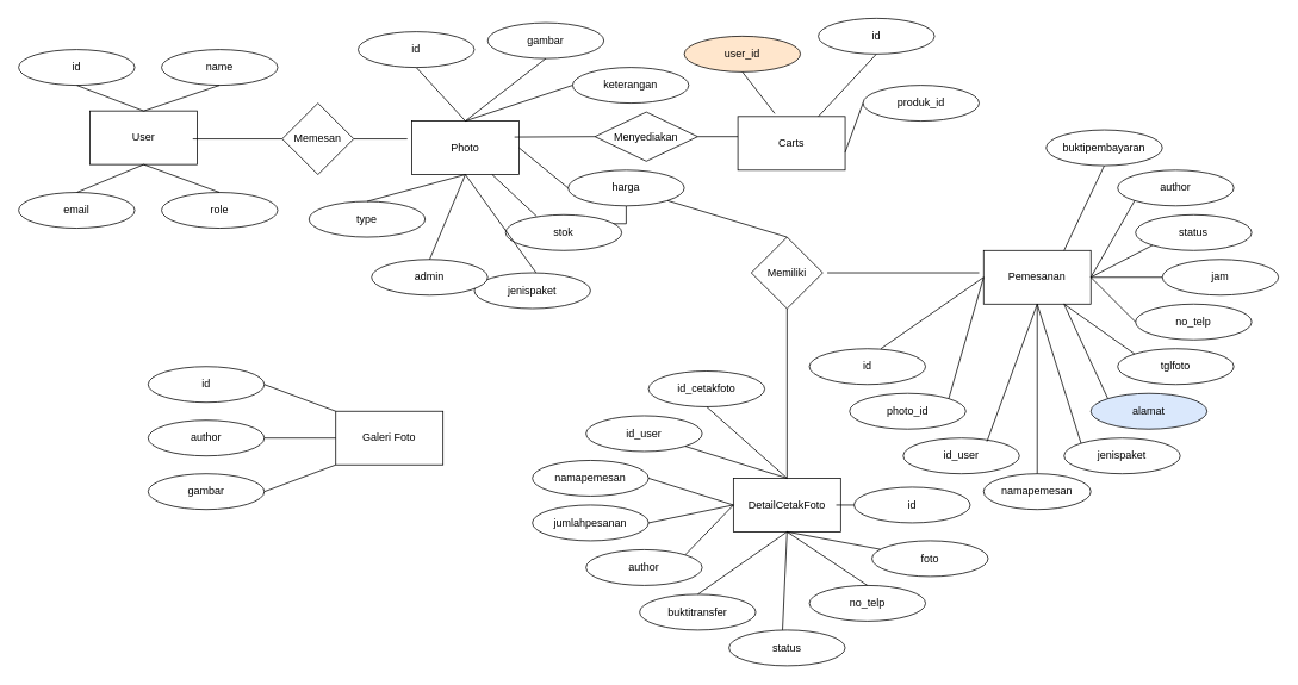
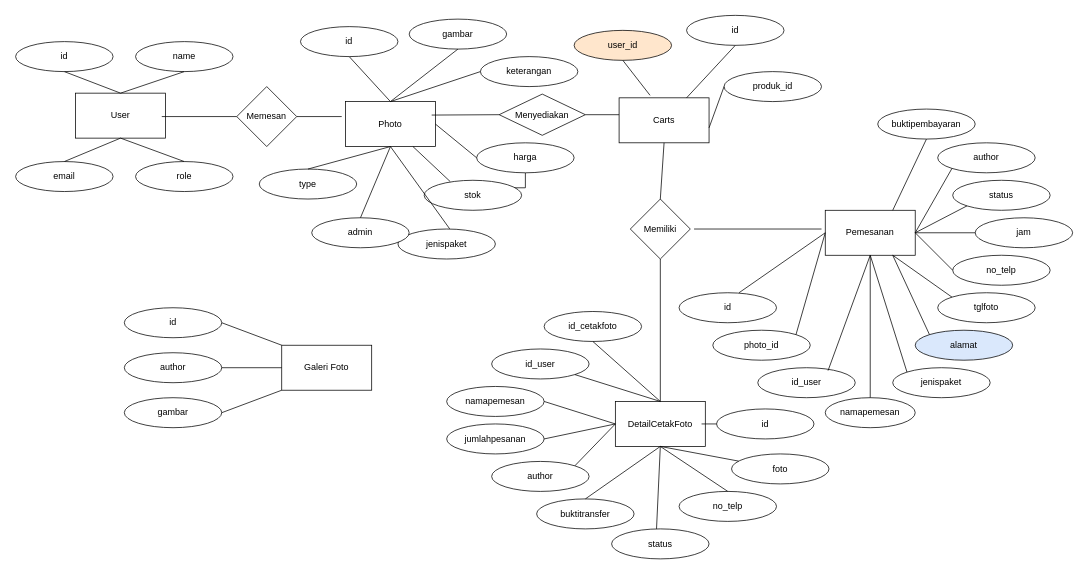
- <mxCell id="99" value="" style="endArrow=none;html=1;rounded=0;exitX=0.5;exitY=0;exitDx=0;exitDy=0;" edge="1" parent="1" source="95" target="41"><mxGeometry width="50" height="50" relative="1" as="geometry"><mxPoint x="835" y="515" as="sourcePoint" /><mxPoint x="885" y="465" as="targetPoint" /></mxGeometry></mxCell>
+ <mxCell id="99" value="" style="endArrow=none;html=1;rounded=0;entryX=0.5;entryY=1;entryDx=0;entryDy=0;exitX=0.5;exitY=0;exitDx=0;exitDy=0;" edge="1" parent="1" source="95" target="6"><mxGeometry width="50" height="50" relative="1" as="geometry"><mxPoint x="835" y="515" as="sourcePoint" /><mxPoint x="885" y="465" as="targetPoint" /></mxGeometry></mxCell>
